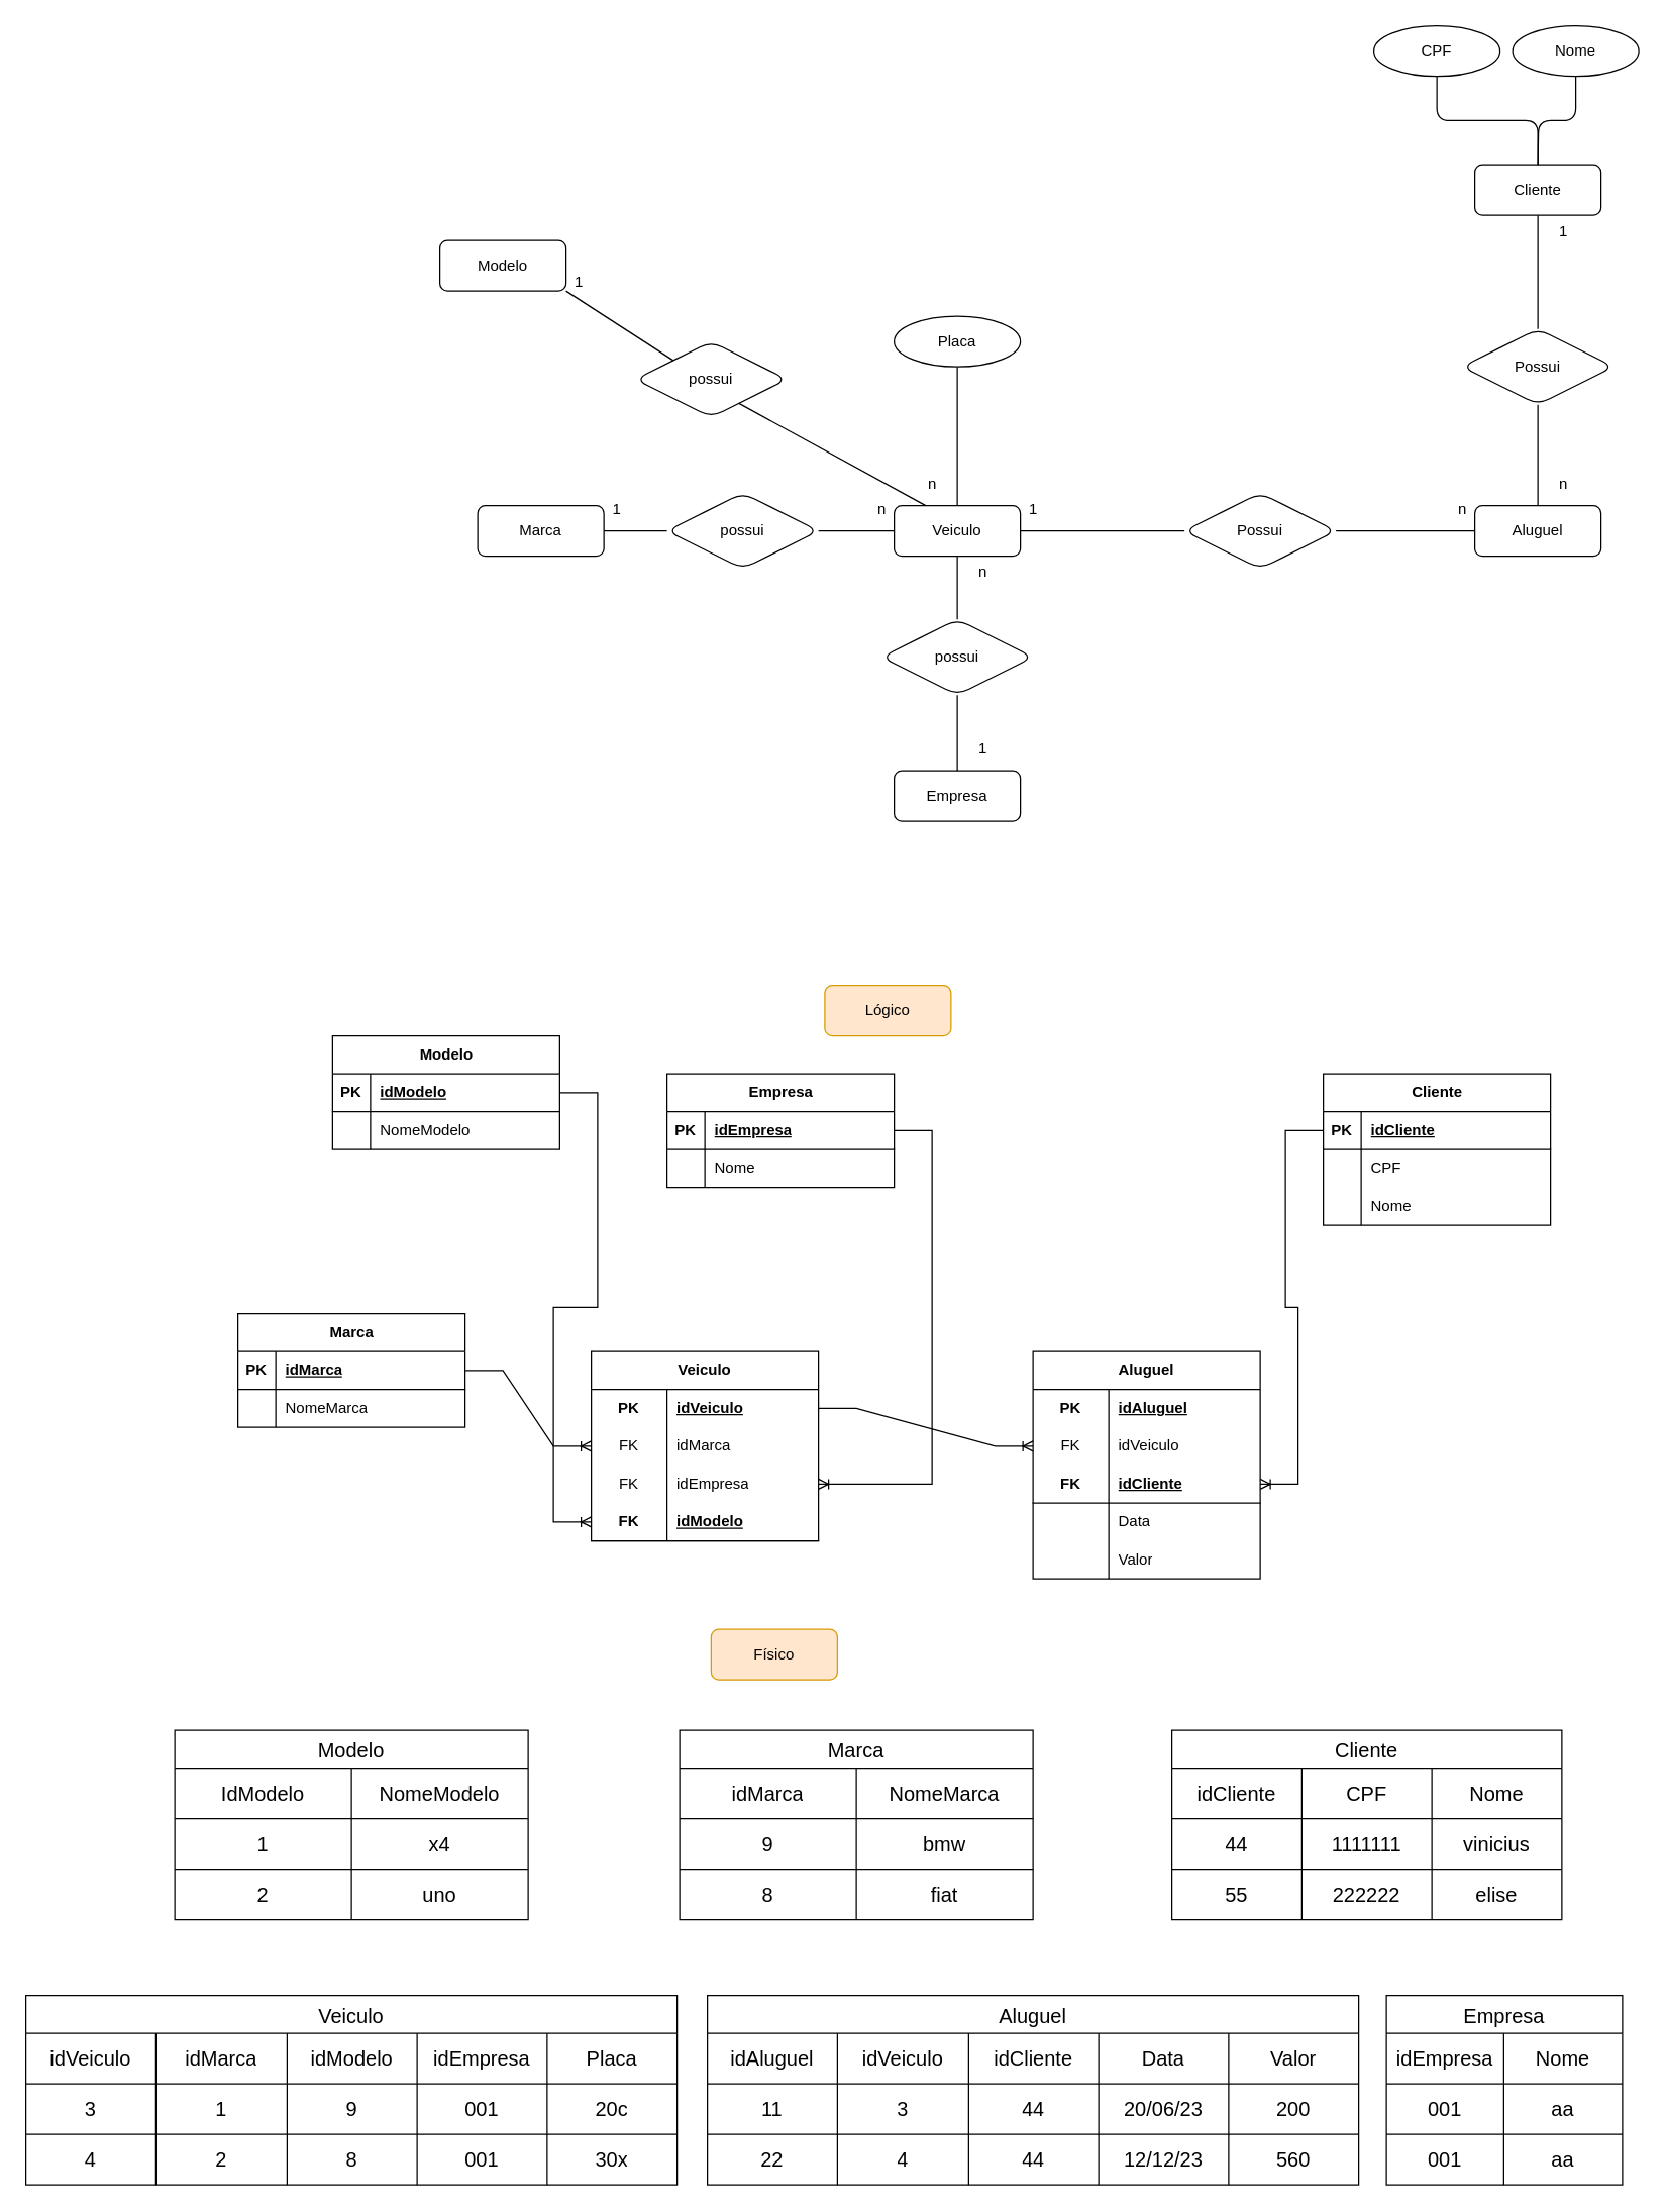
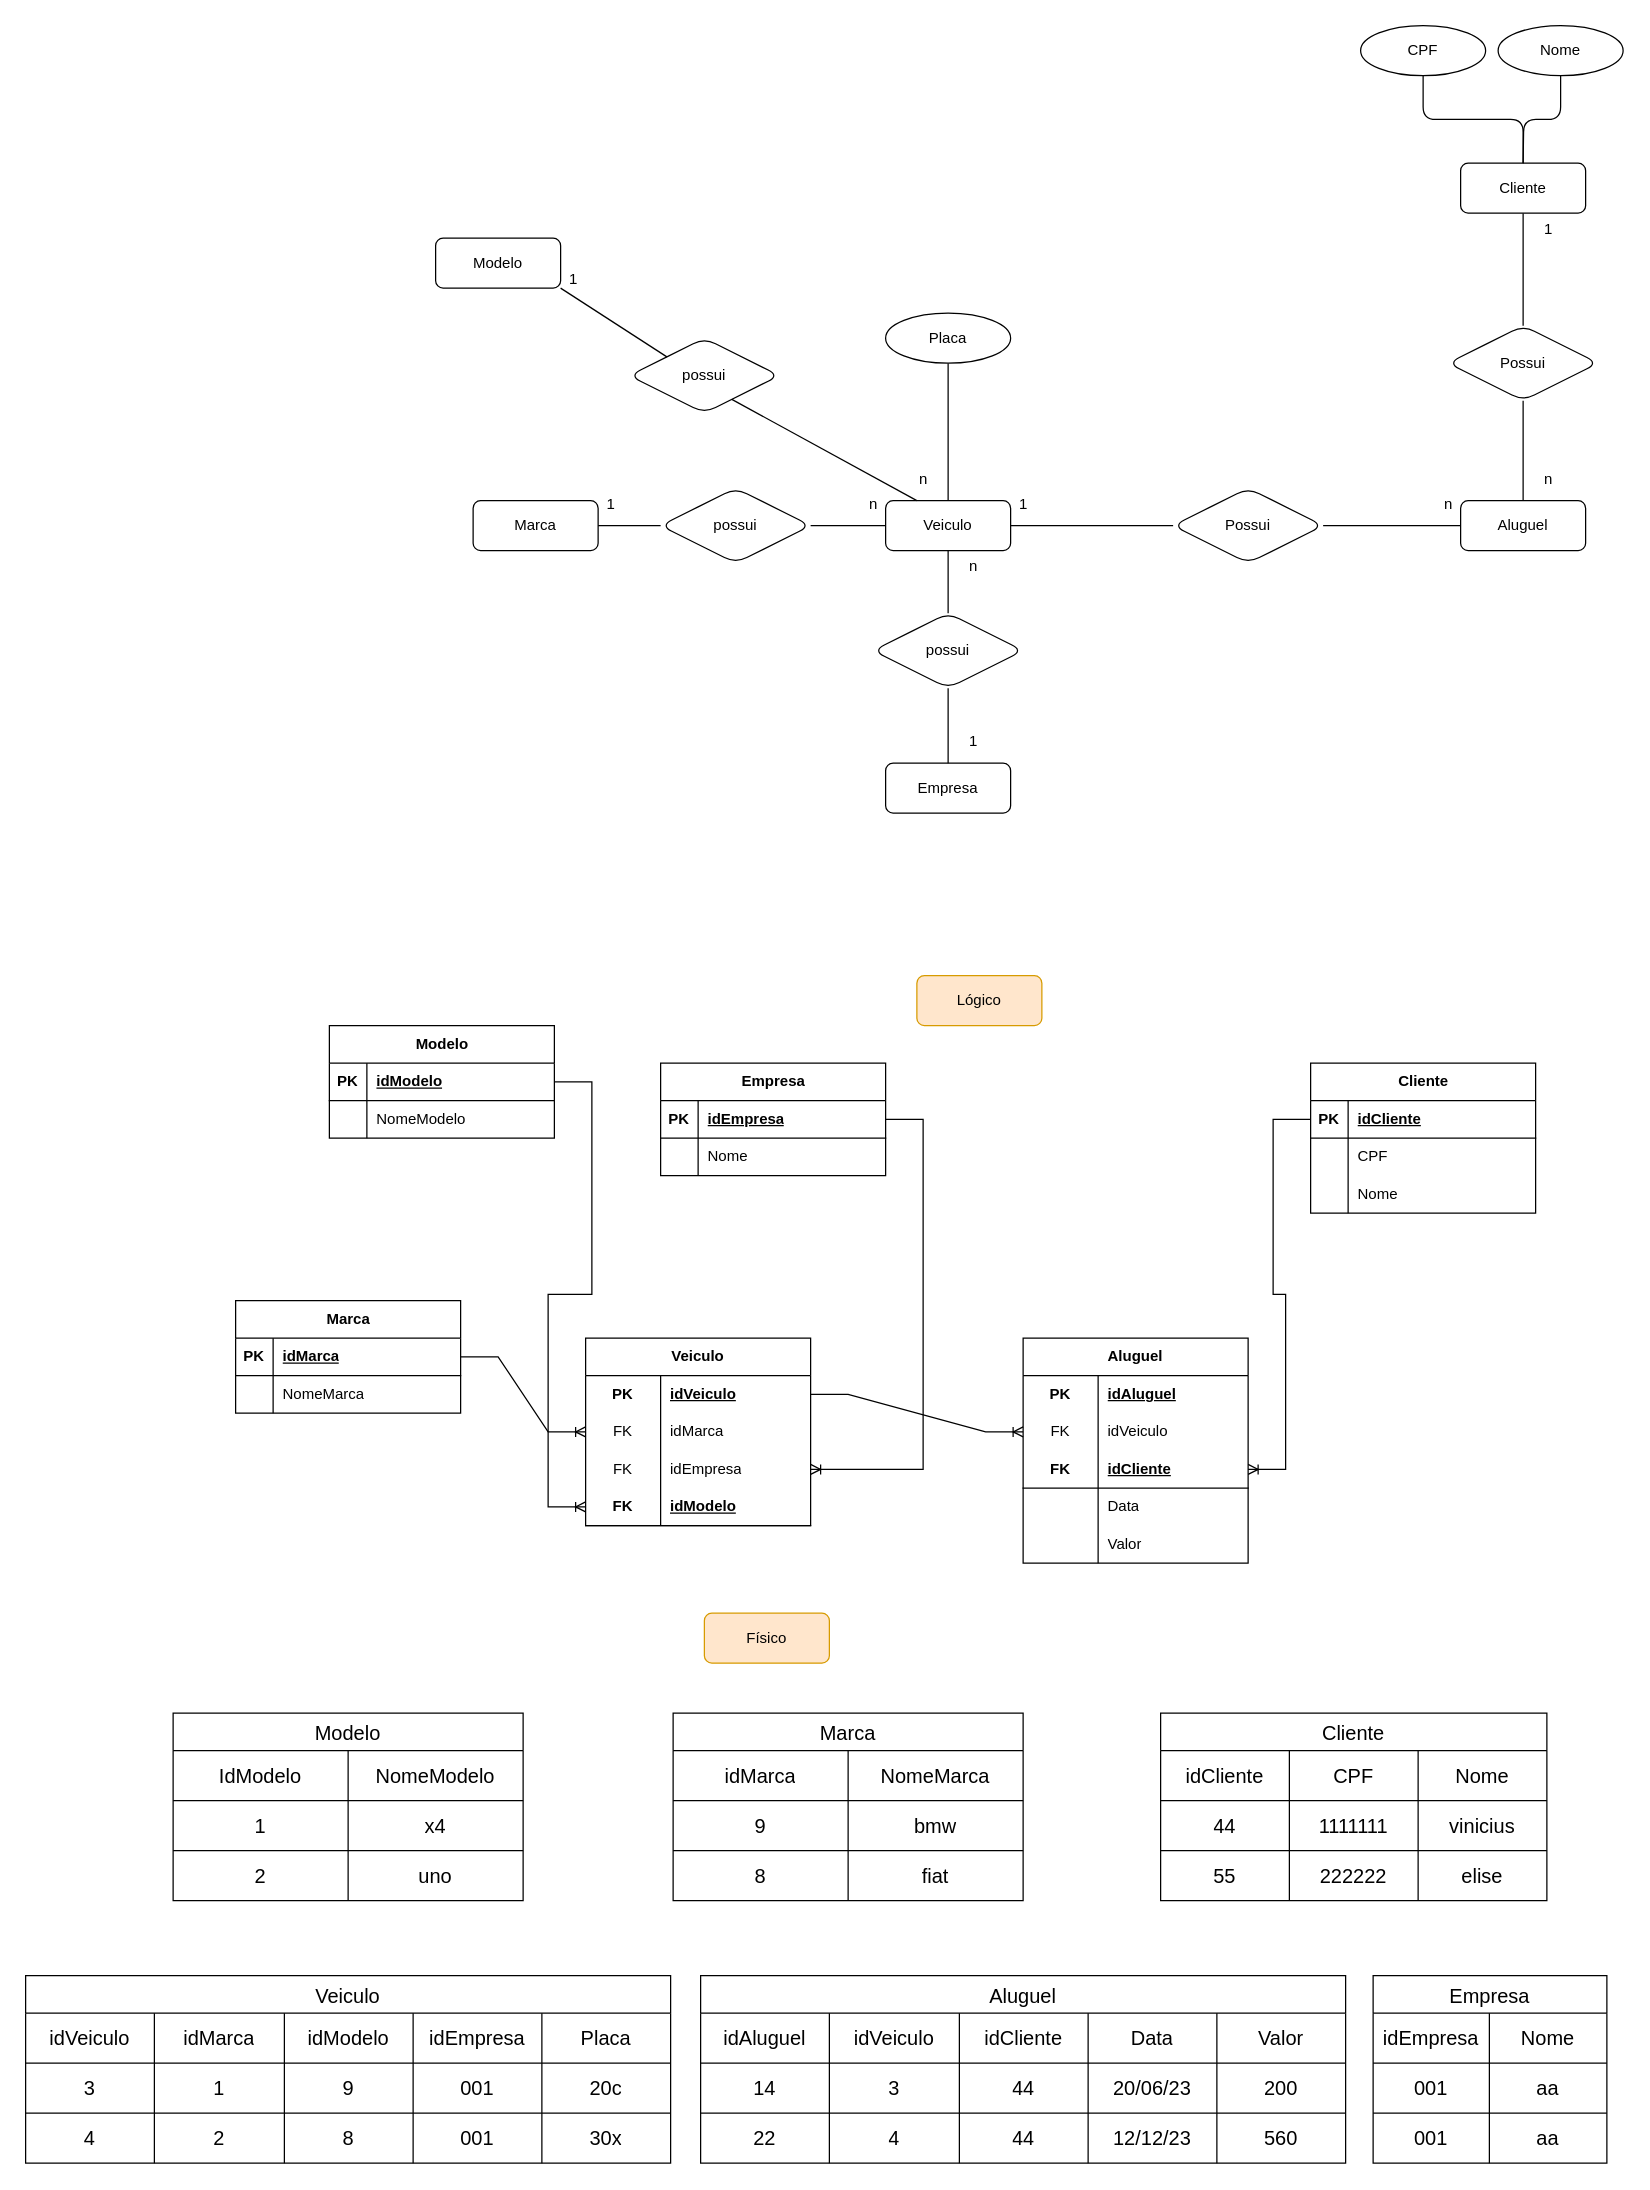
- <mxCell id="39" value="Lógico" style="whiteSpace=wrap;html=1;align=center;labelBackgroundColor=none;rounded=1;fillColor=#ffe6cc;strokeColor=#d79b00;" parent="1" vertex="1"><mxGeometry x="653" y="780" width="100" height="40" as="geometry" /></mxCell>
+ <mxCell id="39" value="Lógico" style="whiteSpace=wrap;html=1;align=center;labelBackgroundColor=none;rounded=1;fillColor=#ffe6cc;strokeColor=#d79b00;" parent="1" vertex="1"><mxGeometry x="733" y="780" width="100" height="40" as="geometry" /></mxCell>
- <mxCell id="145" value="11" style="shape=partialRectangle;html=1;whiteSpace=wrap;connectable=0;strokeColor=inherit;overflow=hidden;fillColor=none;top=0;left=0;bottom=0;right=0;pointerEvents=1;fontSize=16;" parent="144" vertex="1"><mxGeometry width="103" height="40" as="geometry"><mxRectangle width="103" height="40" as="alternateBounds" /></mxGeometry></mxCell>
+ <mxCell id="145" value="14" style="shape=partialRectangle;html=1;whiteSpace=wrap;connectable=0;strokeColor=inherit;overflow=hidden;fillColor=none;top=0;left=0;bottom=0;right=0;pointerEvents=1;fontSize=16;" parent="144" vertex="1"><mxGeometry width="103" height="40" as="geometry"><mxRectangle width="103" height="40" as="alternateBounds" /></mxGeometry></mxCell>
